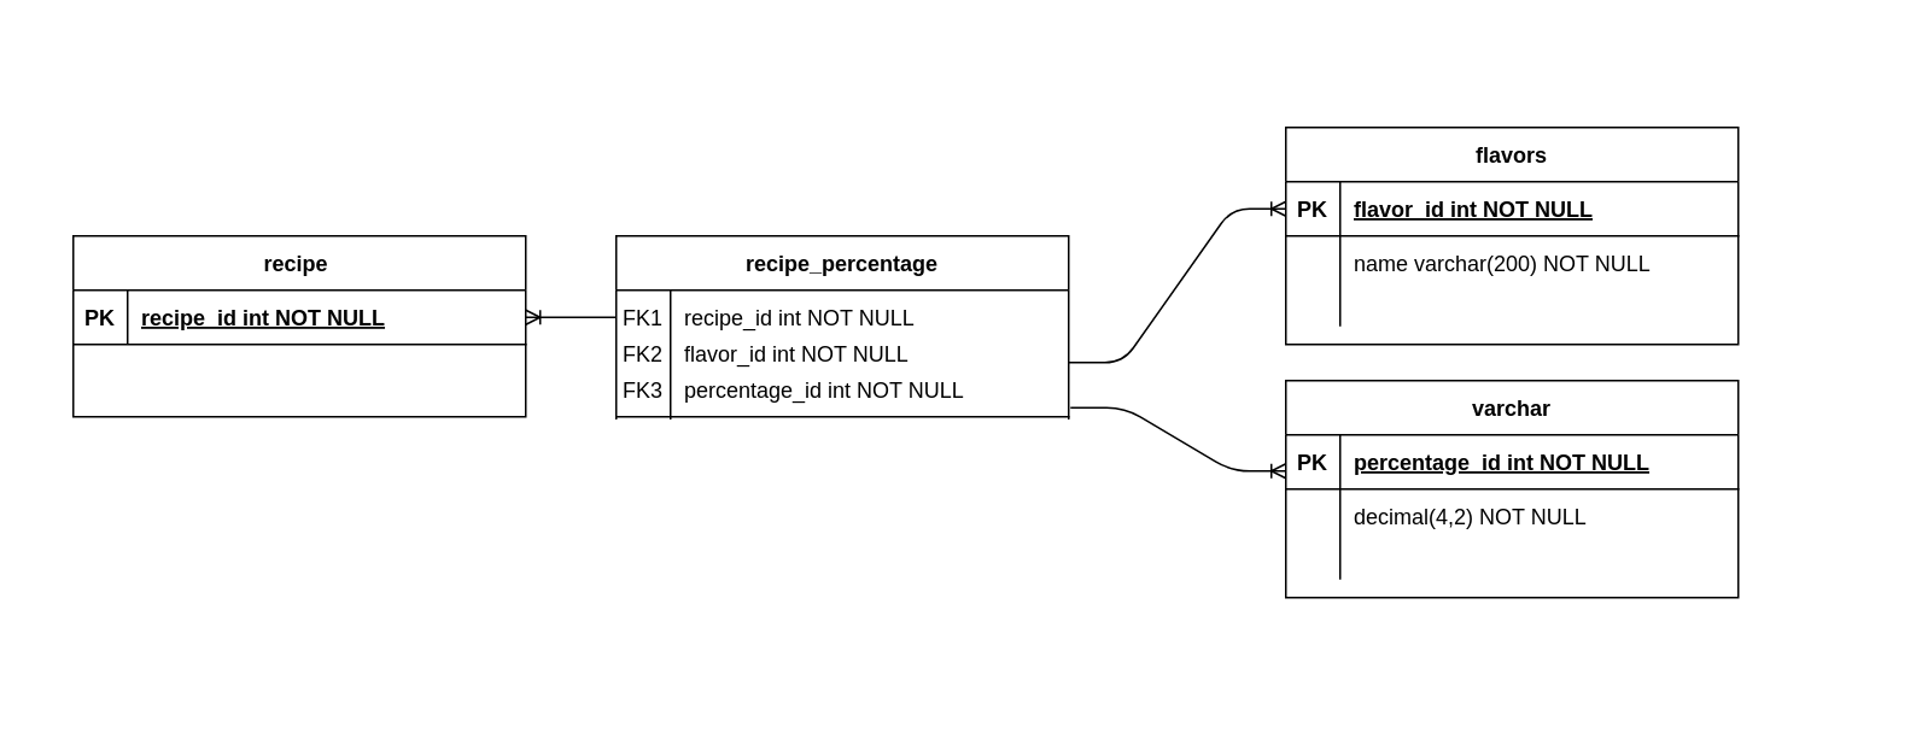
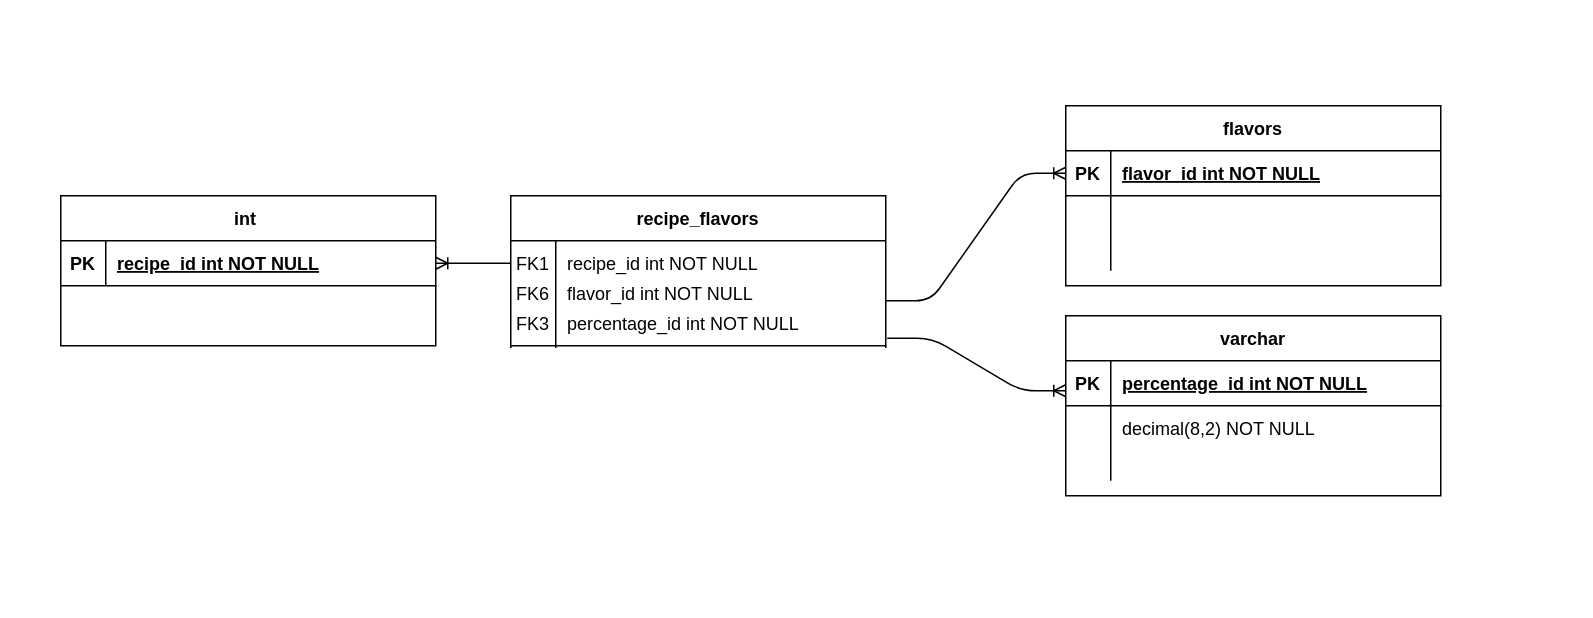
- <mxCell id="19" value="name varchar(200) NOT NULL" style="shape=partialRectangle;overflow=hidden;connectable=0;fillColor=none;top=0;left=0;bottom=0;right=0;align=left;spacingLeft=6;" parent="17" vertex="1"><mxGeometry x="30" width="220" height="30" as="geometry" /></mxCell>
- <mxCell id="23" value="recipe " style="shape=table;startSize=30;container=1;collapsible=1;childLayout=tableLayout;fixedRows=1;rowLines=0;fontStyle=1;align=center;resizeLast=1;" parent="1" vertex="1"><mxGeometry x="40" y="130" width="250" height="100" as="geometry" /></mxCell>
+ <mxCell id="23" value="int " style="shape=table;startSize=30;container=1;collapsible=1;childLayout=tableLayout;fixedRows=1;rowLines=0;fontStyle=1;align=center;resizeLast=1;" parent="1" vertex="1"><mxGeometry x="40" y="130" width="250" height="100" as="geometry" /></mxCell>
- <mxCell id="3" value="recipe_percentage" style="shape=table;startSize=30;container=1;collapsible=1;childLayout=tableLayout;fixedRows=1;rowLines=0;fontStyle=1;align=center;resizeLast=1;" parent="1" vertex="1"><mxGeometry x="340" y="130" width="250" height="140" as="geometry" /></mxCell>
+ <mxCell id="3" value="recipe_flavors" style="shape=table;startSize=30;container=1;collapsible=1;childLayout=tableLayout;fixedRows=1;rowLines=0;fontStyle=1;align=center;resizeLast=1;" parent="1" vertex="1"><mxGeometry x="340" y="130" width="250" height="140" as="geometry" /></mxCell>
- <mxCell id="30" value="FK2" style="shape=partialRectangle;overflow=hidden;connectable=0;fillColor=none;top=0;left=0;bottom=0;right=0;" vertex="1" parent="29"><mxGeometry width="30" height="30" as="geometry" /></mxCell>
+ <mxCell id="30" value="FK6" style="shape=partialRectangle;overflow=hidden;connectable=0;fillColor=none;top=0;left=0;bottom=0;right=0;" vertex="1" parent="29"><mxGeometry width="30" height="30" as="geometry" /></mxCell>
- <mxCell id="42" value="decimal(4,2) NOT NULL" style="shape=partialRectangle;overflow=hidden;connectable=0;fillColor=none;top=0;left=0;bottom=0;right=0;align=left;spacingLeft=6;" vertex="1" parent="40"><mxGeometry x="30" width="220" height="30" as="geometry" /></mxCell>
+ <mxCell id="42" value="decimal(8,2) NOT NULL" style="shape=partialRectangle;overflow=hidden;connectable=0;fillColor=none;top=0;left=0;bottom=0;right=0;align=left;spacingLeft=6;" vertex="1" parent="40"><mxGeometry x="30" width="220" height="30" as="geometry" /></mxCell>
